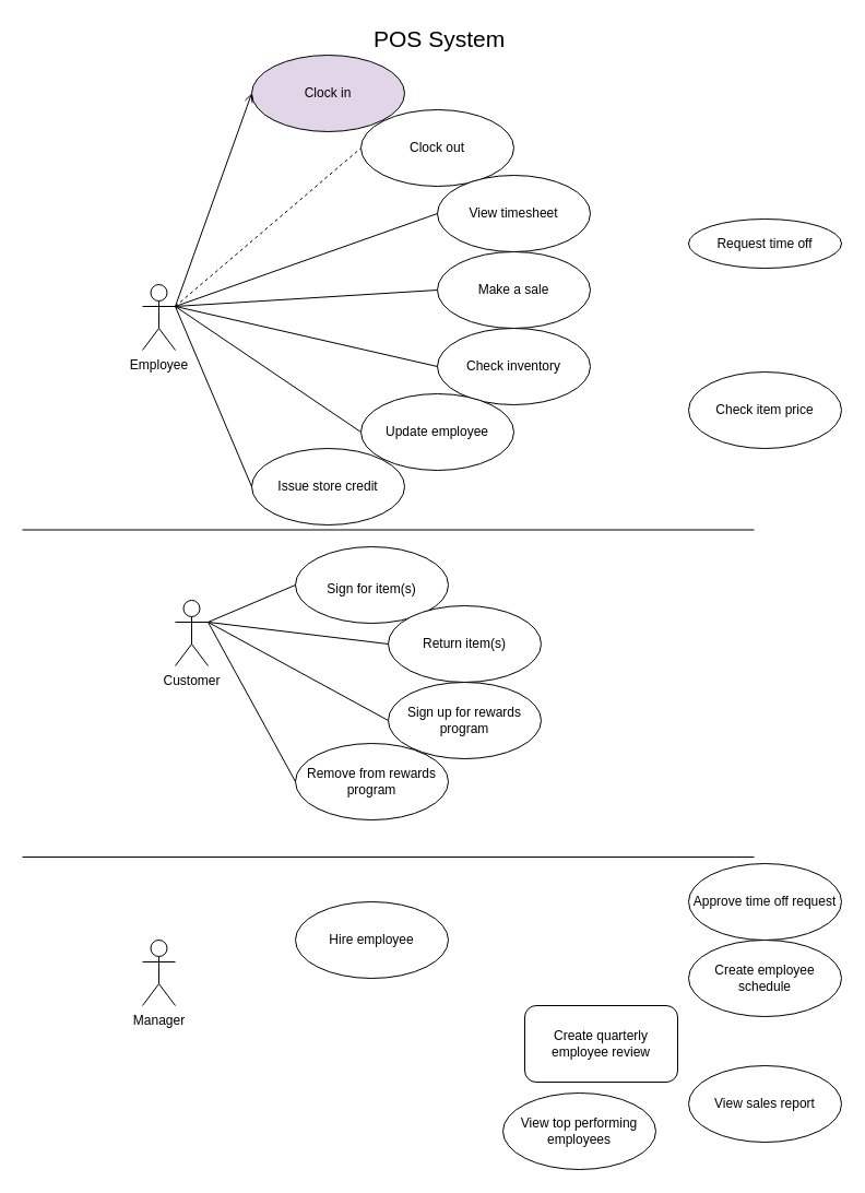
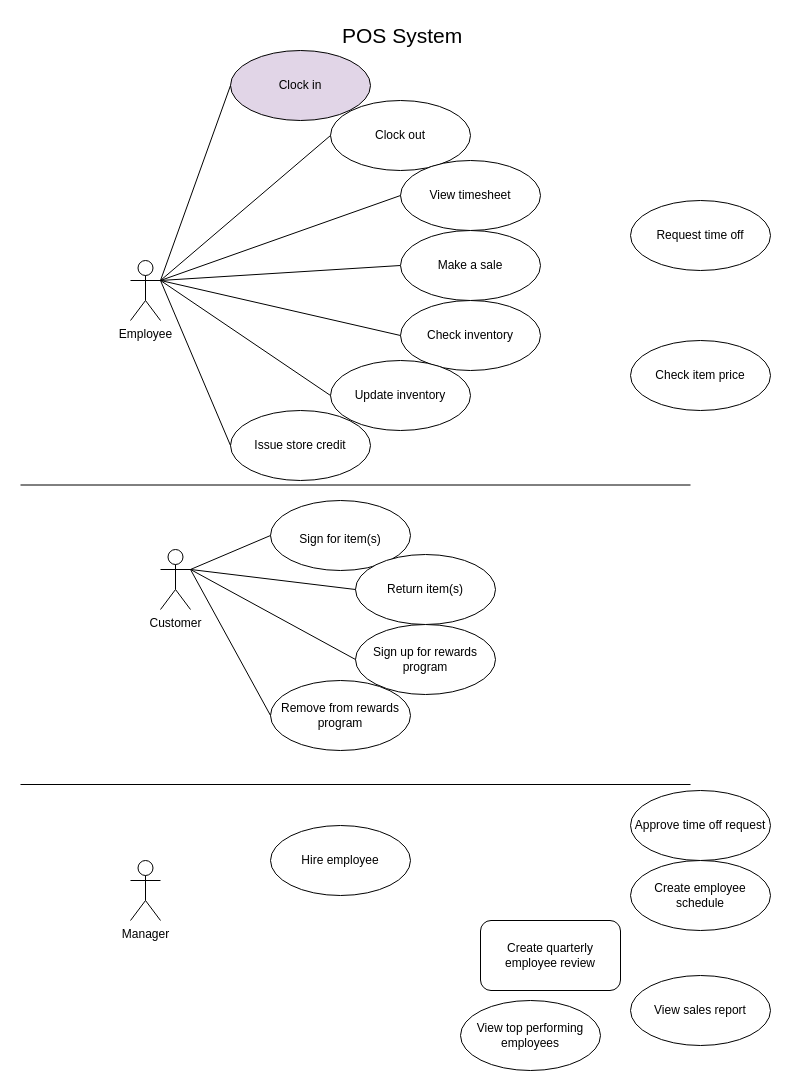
- <mxCell id="5" value="" style="endArrow=open;html=1;fontSize=21;exitX=1;exitY=0.333;exitDx=0;exitDy=0;exitPerimeter=0;entryX=0;entryY=0.5;entryDx=0;entryDy=0;" edge="1" parent="1" source="2" target="4"><mxGeometry width="50" height="50" relative="1" as="geometry"><mxPoint x="250" y="240" as="sourcePoint" /><mxPoint x="300" y="190" as="targetPoint" /></mxGeometry></mxCell>
+ <mxCell id="5" value="" style="endArrow=none;html=1;fontSize=21;exitX=1;exitY=0.333;exitDx=0;exitDy=0;exitPerimeter=0;entryX=0;entryY=0.5;entryDx=0;entryDy=0;" edge="1" parent="1" source="2" target="4"><mxGeometry width="50" height="50" relative="1" as="geometry"><mxPoint x="250" y="240" as="sourcePoint" /><mxPoint x="300" y="190" as="targetPoint" /></mxGeometry></mxCell>
- <mxCell id="7" value="" style="endArrow=none;html=1;fontSize=21;entryX=0;entryY=0.5;entryDx=0;entryDy=0;exitX=1;exitY=0.333;exitDx=0;exitDy=0;exitPerimeter=0;dashed=1;" edge="1" parent="1" source="2" target="6"><mxGeometry width="50" height="50" relative="1" as="geometry"><mxPoint x="180" y="240" as="sourcePoint" /><mxPoint x="340" y="145" as="targetPoint" /></mxGeometry></mxCell>
+ <mxCell id="7" value="" style="endArrow=none;html=1;fontSize=21;entryX=0;entryY=0.5;entryDx=0;entryDy=0;exitX=1;exitY=0.333;exitDx=0;exitDy=0;exitPerimeter=0;" edge="1" parent="1" source="2" target="6"><mxGeometry width="50" height="50" relative="1" as="geometry"><mxPoint x="180" y="240" as="sourcePoint" /><mxPoint x="340" y="145" as="targetPoint" /></mxGeometry></mxCell>
- <mxCell id="24" value="Request time off" style="ellipse;whiteSpace=wrap;html=1;fontSize=12;" vertex="1" parent="1"><mxGeometry x="630" y="200" width="140" height="45" as="geometry" /></mxCell>
+ <mxCell id="24" value="Request time off" style="ellipse;whiteSpace=wrap;html=1;fontSize=12;" vertex="1" parent="1"><mxGeometry x="630" y="200" width="140" height="70" as="geometry" /></mxCell>
- <mxCell id="13" value="Update employee" style="ellipse;whiteSpace=wrap;html=1;fontSize=12;" vertex="1" parent="1"><mxGeometry x="330" y="360" width="140" height="70" as="geometry" /></mxCell>
+ <mxCell id="13" value="Update inventory" style="ellipse;whiteSpace=wrap;html=1;fontSize=12;" vertex="1" parent="1"><mxGeometry x="330" y="360" width="140" height="70" as="geometry" /></mxCell>
